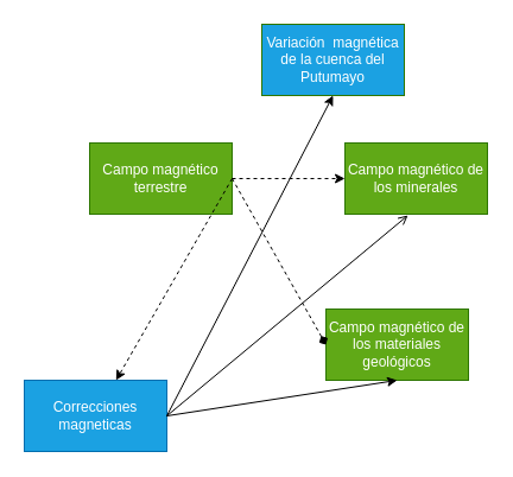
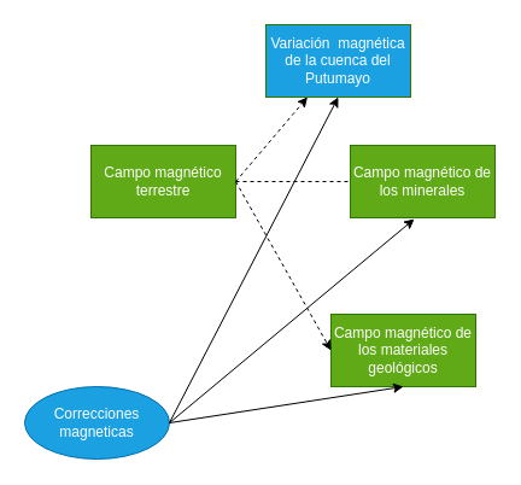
- <mxCell id="6" value="" style="endArrow=classic;html=1;rounded=0;exitX=1;exitY=0.5;exitDx=0;exitDy=0;dashed=1;entryX=0;entryY=0.5;entryDx=0;entryDy=0;" edge="1" parent="1" source="2" target="5"><mxGeometry width="50" height="50" relative="1" as="geometry"><mxPoint x="160" y="160" as="sourcePoint" /><mxPoint x="235" y="110" as="targetPoint" /></mxGeometry></mxCell>
+ <mxCell id="6" value="" style="endArrow=none;html=1;rounded=0;exitX=1;exitY=0.5;exitDx=0;exitDy=0;dashed=1;entryX=0;entryY=0.5;entryDx=0;entryDy=0;" edge="1" parent="1" source="2" target="5"><mxGeometry width="50" height="50" relative="1" as="geometry"><mxPoint x="160" y="160" as="sourcePoint" /><mxPoint x="235" y="110" as="targetPoint" /></mxGeometry></mxCell>
- <mxCell id="10" value="" style="endArrow=open;html=1;rounded=0;exitX=1;exitY=0.5;exitDx=0;exitDy=0;entryX=0.442;entryY=1.017;entryDx=0;entryDy=0;entryPerimeter=0;" edge="1" parent="1" source="9" target="5"><mxGeometry width="50" height="50" relative="1" as="geometry"><mxPoint x="249" y="350" as="sourcePoint" /><mxPoint x="299" y="300" as="targetPoint" /></mxGeometry></mxCell>
+ <mxCell id="10" value="" style="endArrow=classic;html=1;rounded=0;exitX=1;exitY=0.5;exitDx=0;exitDy=0;entryX=0.442;entryY=1.017;entryDx=0;entryDy=0;entryPerimeter=0;" edge="1" parent="1" source="9" target="5"><mxGeometry width="50" height="50" relative="1" as="geometry"><mxPoint x="249" y="350" as="sourcePoint" /><mxPoint x="299" y="300" as="targetPoint" /></mxGeometry></mxCell>
- <mxCell id="3" value="" style="endArrow=classic;html=1;rounded=0;exitX=1;exitY=0.5;exitDx=0;exitDy=0;dashed=1;" edge="1" parent="1" source="2" target="9"><mxGeometry width="50" height="50" relative="1" as="geometry"><mxPoint x="250" y="220" as="sourcePoint" /><mxPoint x="210" y="100" as="targetPoint" /></mxGeometry></mxCell>
+ <mxCell id="3" value="" style="endArrow=classic;html=1;rounded=0;exitX=1;exitY=0.5;exitDx=0;exitDy=0;dashed=1;" edge="1" parent="1" source="2" target="4"><mxGeometry width="50" height="50" relative="1" as="geometry"><mxPoint x="250" y="220" as="sourcePoint" /><mxPoint x="210" y="100" as="targetPoint" /></mxGeometry></mxCell>
- <mxCell id="8" value="" style="endArrow=diamond;html=1;rounded=0;exitX=1;exitY=0.5;exitDx=0;exitDy=0;dashed=1;entryX=0;entryY=0.5;entryDx=0;entryDy=0;" edge="1" parent="1" source="2" target="7"><mxGeometry width="50" height="50" relative="1" as="geometry"><mxPoint x="160" y="160" as="sourcePoint" /><mxPoint x="220" y="200" as="targetPoint" /></mxGeometry></mxCell>
+ <mxCell id="8" value="" style="endArrow=classic;html=1;rounded=0;exitX=1;exitY=0.5;exitDx=0;exitDy=0;dashed=1;entryX=0;entryY=0.5;entryDx=0;entryDy=0;" edge="1" parent="1" source="2" target="7"><mxGeometry width="50" height="50" relative="1" as="geometry"><mxPoint x="160" y="160" as="sourcePoint" /><mxPoint x="220" y="200" as="targetPoint" /></mxGeometry></mxCell>
- <mxCell id="9" value="Correcciones magneticas" style="rounded=0;whiteSpace=wrap;html=1;fillColor=#1ba1e2;fontColor=#ffffff;strokeColor=#006EAF;" vertex="1" parent="1"><mxGeometry x="20" y="320" width="120" height="60" as="geometry" /></mxCell>
+ <mxCell id="9" value="Correcciones magneticas" style="ellipse;whiteSpace=wrap;html=1;fillColor=#1ba1e2;fontColor=#ffffff;strokeColor=#006EAF;" vertex="1" parent="1"><mxGeometry x="20" y="320" width="120" height="60" as="geometry" /></mxCell>
